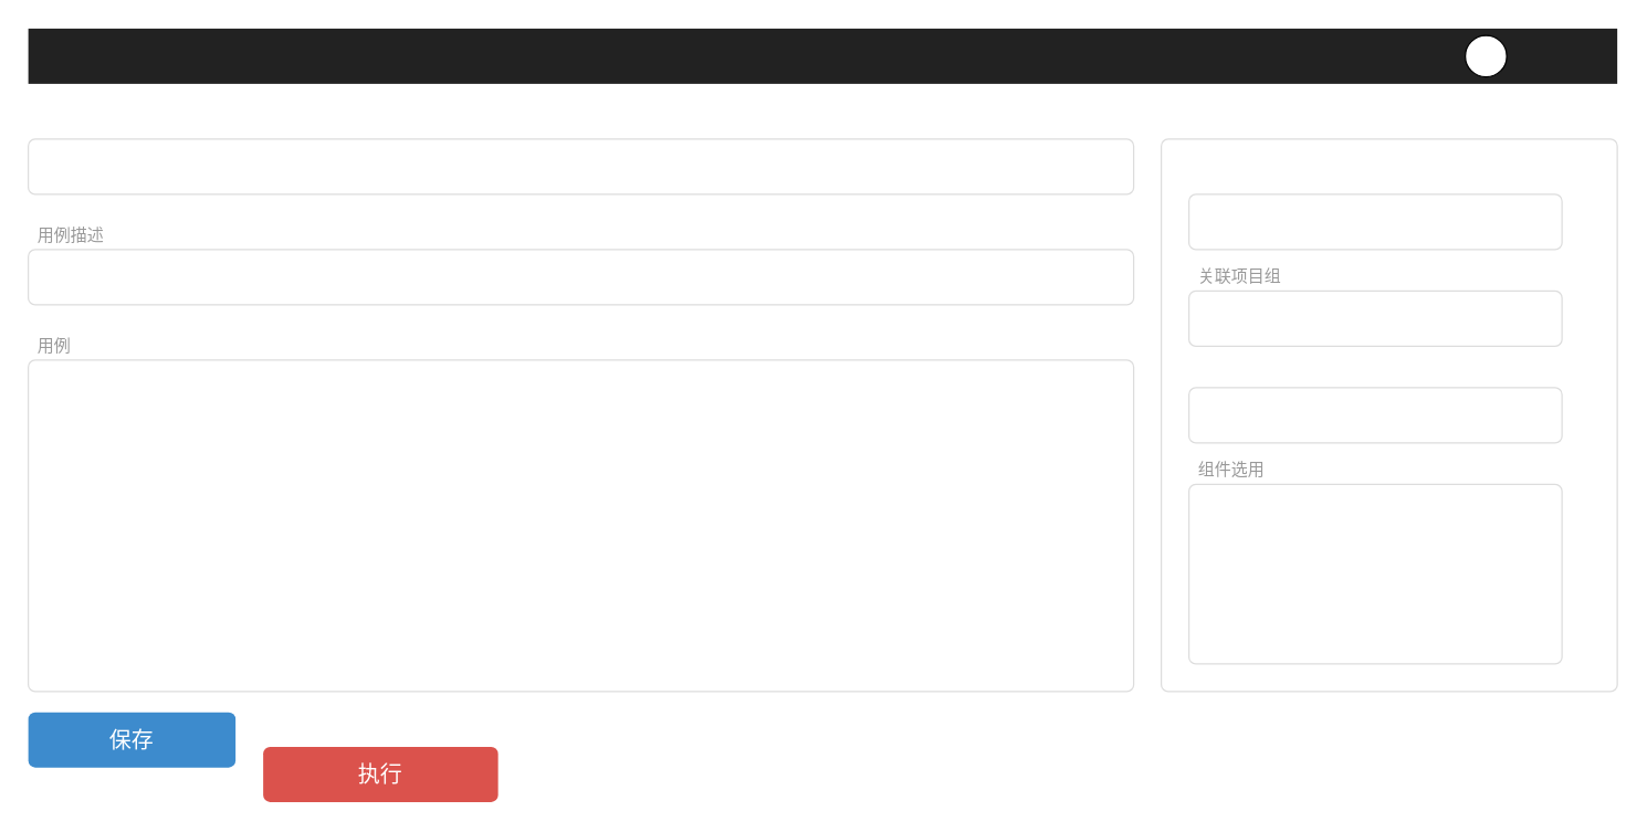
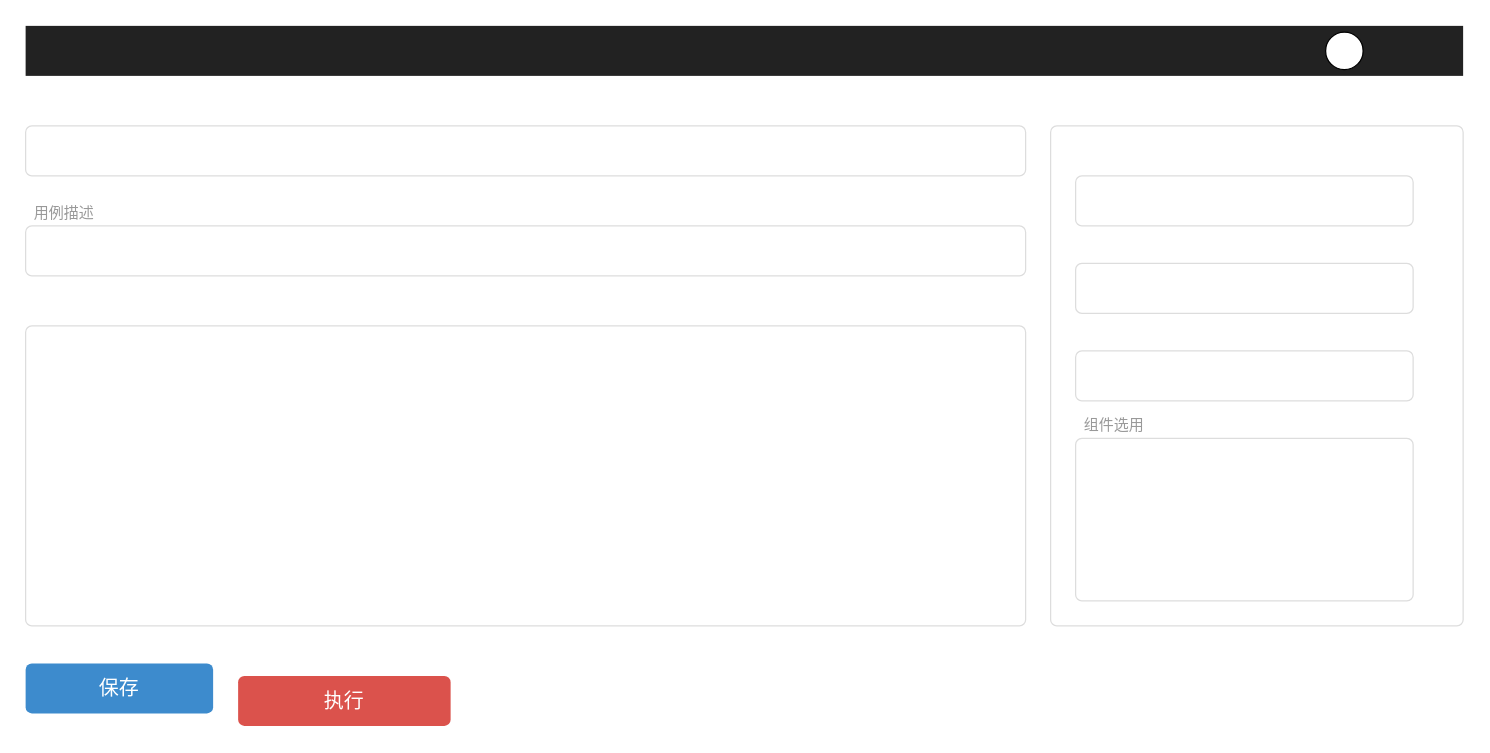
- <mxCell id="12" value="关联项目组" style="html=1;shadow=0;dashed=0;shape=mxgraph.bootstrap.rect;strokeColor=none;fillColor=none;fontColor=#999999;align=left;spacingLeft=5;whiteSpace=wrap;rounded=0;" parent="1" vertex="1"><mxGeometry x="860" y="190" width="200" height="20" as="geometry" /></mxCell>
- <mxCell id="7" value="用例" style="html=1;shadow=0;dashed=0;shape=mxgraph.bootstrap.rect;strokeColor=none;fillColor=none;fontColor=#999999;align=left;spacingLeft=5;whiteSpace=wrap;rounded=0;" parent="1" vertex="1"><mxGeometry x="20" y="240" width="200" height="20" as="geometry" /></mxCell>
- <mxCell id="9" value="保存" style="html=1;shadow=0;dashed=0;shape=mxgraph.bootstrap.rrect;align=center;rSize=5;strokeColor=none;fillColor=#3D8BCD;fontColor=#ffffff;fontSize=16;whiteSpace=wrap;rounded=0;" parent="1" vertex="1"><mxGeometry x="20" y="515" width="150" height="40" as="geometry" /></mxCell>
+ <mxCell id="9" value="保存" style="html=1;shadow=0;dashed=0;shape=mxgraph.bootstrap.rrect;align=center;rSize=5;strokeColor=none;fillColor=#3D8BCD;fontColor=#ffffff;fontSize=16;whiteSpace=wrap;rounded=0;" parent="1" vertex="1"><mxGeometry x="20" y="530" width="150" height="40" as="geometry" /></mxCell>
